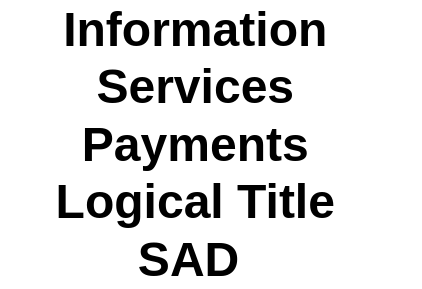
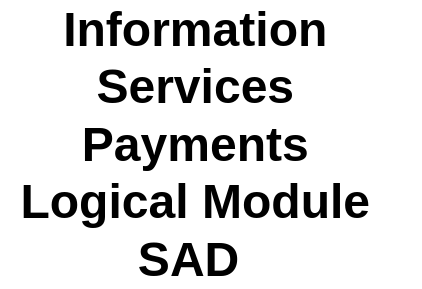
- <mxCell id="4" value="&lt;font style=&quot;font-size: 64px&quot;&gt;&lt;b&gt;Information Services&lt;/b&gt;&lt;b&gt;&lt;br&gt;Payments Logical Title&lt;br&gt;&lt;/b&gt;&lt;b&gt;SAD&lt;/b&gt;&lt;b&gt;&amp;nbsp;&lt;/b&gt;&lt;b&gt;&lt;br&gt;&lt;/b&gt;&lt;/font&gt;" style="text;html=1;strokeColor=none;fillColor=none;align=center;verticalAlign=middle;whiteSpace=wrap;rounded=0;fontSize=48;opacity=30;" parent="3" vertex="1"><mxGeometry x="20" y="20" width="480" height="320" as="geometry" /></mxCell>
+ <mxCell id="4" value="&lt;font style=&quot;font-size: 64px&quot;&gt;&lt;b&gt;Information Services&lt;/b&gt;&lt;b&gt;&lt;br&gt;Payments Logical Module&lt;br&gt;&lt;/b&gt;&lt;b&gt;SAD&lt;/b&gt;&lt;b&gt;&amp;nbsp;&lt;/b&gt;&lt;b&gt;&lt;br&gt;&lt;/b&gt;&lt;/font&gt;" style="text;html=1;strokeColor=none;fillColor=none;align=center;verticalAlign=middle;whiteSpace=wrap;rounded=0;fontSize=48;opacity=30;" parent="3" vertex="1"><mxGeometry x="20" y="20" width="480" height="320" as="geometry" /></mxCell>
